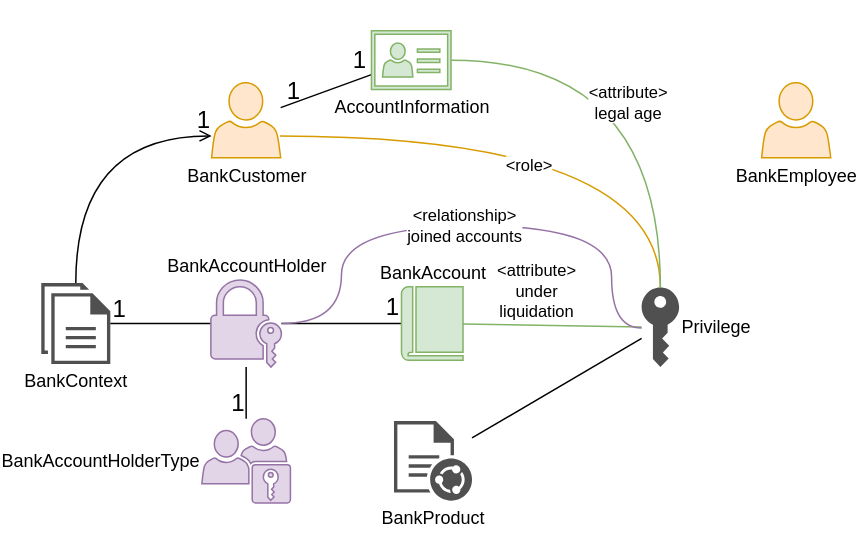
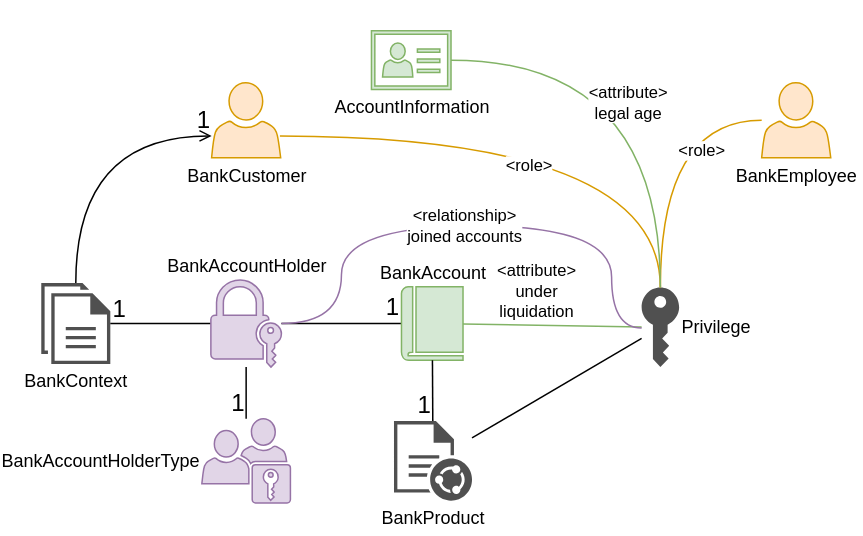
- <mxCell id="5" value="" style="endArrow=none;html=1;rounded=0;" parent="1" source="16" target="17" edge="1"><mxGeometry relative="1" as="geometry"><mxPoint x="274" y="31" as="sourcePoint" /><mxPoint x="186" y="25" as="targetPoint" /></mxGeometry></mxCell>
- <mxCell id="6" value="1" style="resizable=0;html=1;whiteSpace=wrap;align=left;verticalAlign=bottom;fontSize=16;" parent="5" connectable="0" vertex="1"><mxGeometry x="-1" relative="1" as="geometry"><mxPoint x="-14" y="1" as="offset" /></mxGeometry></mxCell>
- <mxCell id="7" value="1" style="resizable=0;html=1;whiteSpace=wrap;align=right;verticalAlign=bottom;fontSize=16;" parent="5" connectable="0" vertex="1"><mxGeometry x="1" relative="1" as="geometry"><mxPoint x="14" as="offset" /></mxGeometry></mxCell>
+ <mxCell id="29" value="&amp;lt;role&amp;gt;" style="endArrow=none;html=1;rounded=0;edgeStyle=orthogonalEdgeStyle;curved=1;fillColor=#ffe6cc;strokeColor=#d79b00;" parent="1" source="25" target="28" edge="1"><mxGeometry x="0.553" y="-20" relative="1" as="geometry"><mxPoint x="311" y="225" as="sourcePoint" /><mxPoint x="380" y="225" as="targetPoint" /><Array as="points"><mxPoint x="433" y="200" /></Array><mxPoint as="offset" /></mxGeometry></mxCell>
+ <mxCell id="14" value="" style="endArrow=none;html=1;rounded=0;" parent="1" source="13" target="12" edge="1"><mxGeometry relative="1" as="geometry"><mxPoint x="170" y="280" as="sourcePoint" /><mxPoint x="273" y="280" as="targetPoint" /></mxGeometry></mxCell>
+ <mxCell id="15" value="1" style="resizable=0;html=1;whiteSpace=wrap;align=right;verticalAlign=bottom;fontSize=16;" parent="14" connectable="0" vertex="1"><mxGeometry x="1" relative="1" as="geometry"><mxPoint as="offset" /></mxGeometry></mxCell>
